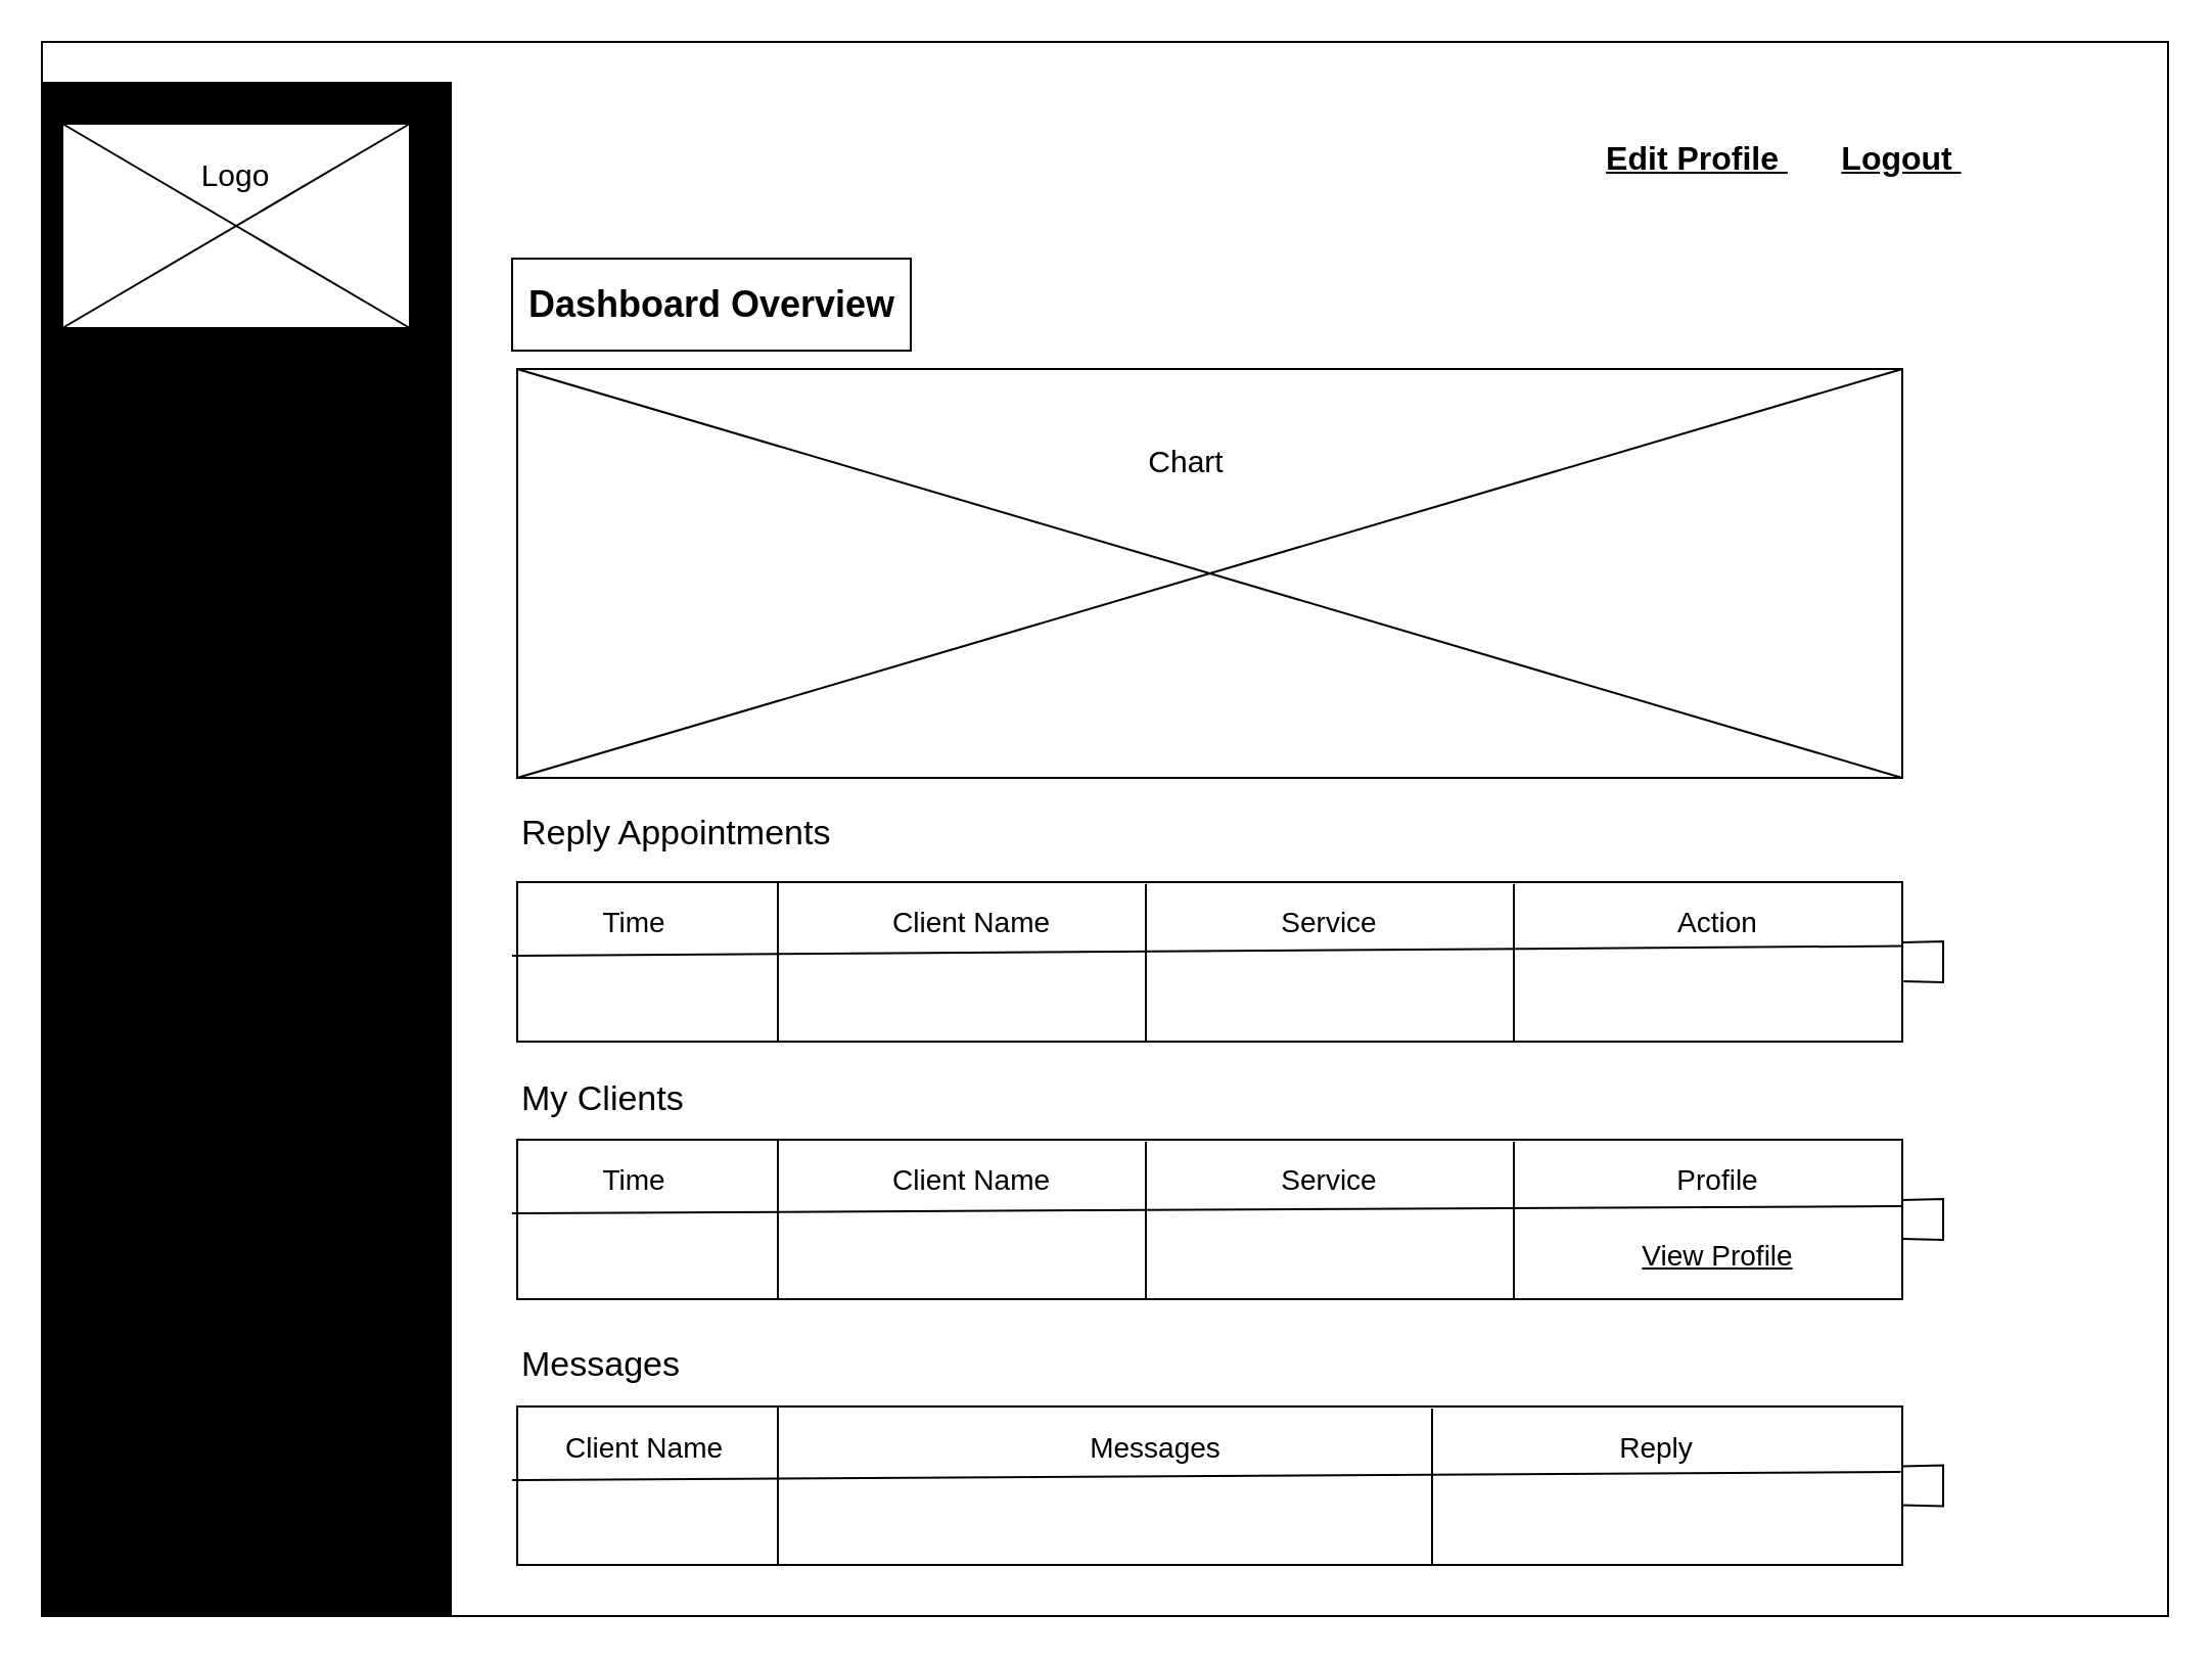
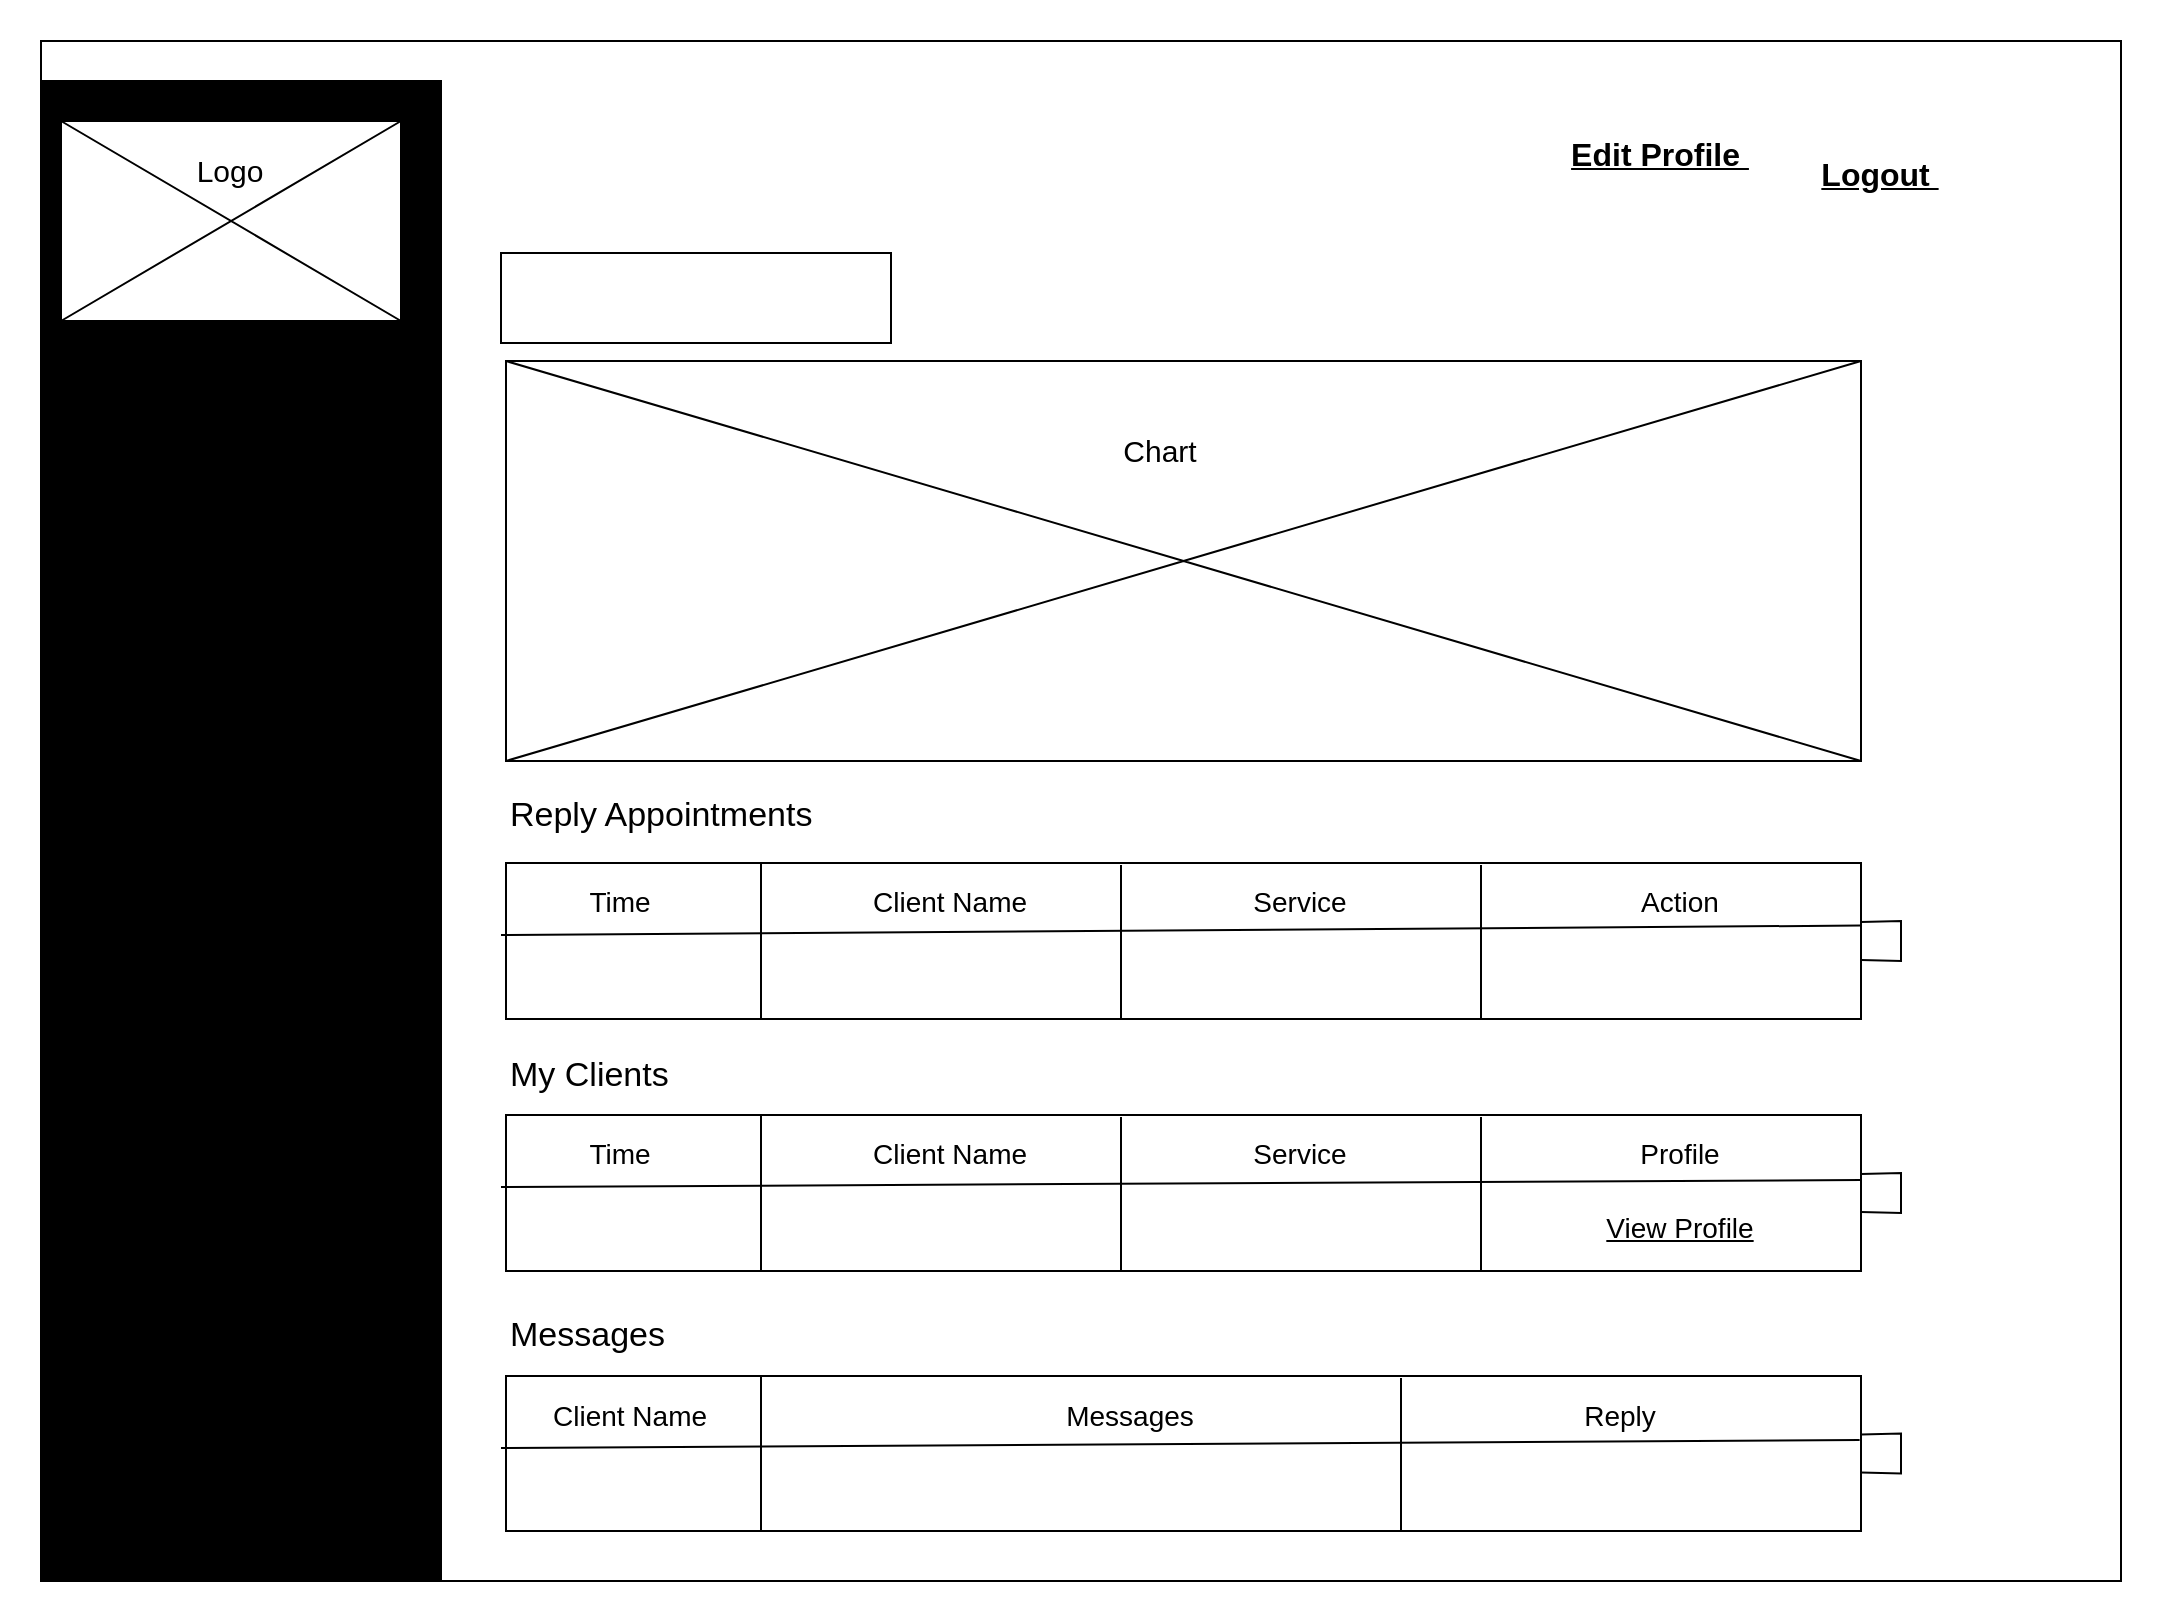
- <mxCell id="55" value="&lt;u&gt;Logout&amp;nbsp;&lt;/u&gt;" style="text;html=1;align=center;verticalAlign=middle;whiteSpace=wrap;rounded=0;fontColor=light-dark(#000000,#000000);fontSize=16;fontStyle=1" vertex="1" parent="1"><mxGeometry x="890" y="62" width="80" height="30" as="geometry" /></mxCell>
+ <mxCell id="55" value="&lt;u&gt;Logout&amp;nbsp;&lt;/u&gt;" style="text;html=1;align=center;verticalAlign=middle;whiteSpace=wrap;rounded=0;fontColor=light-dark(#000000,#000000);fontSize=16;fontStyle=1" vertex="1" parent="1"><mxGeometry x="900" y="72" width="80" height="30" as="geometry" /></mxCell>
- <mxCell id="21" value="Dashboard Overview" style="text;html=1;align=center;verticalAlign=middle;whiteSpace=wrap;rounded=0;fontSize=18;fontStyle=1;fontColor=light-dark(#000000,#000000);" vertex="1" parent="1"><mxGeometry x="252.5" y="133.5" width="190" height="30" as="geometry" /></mxCell>
